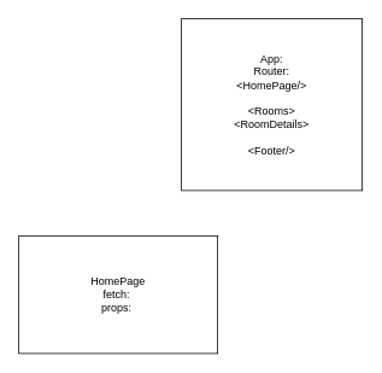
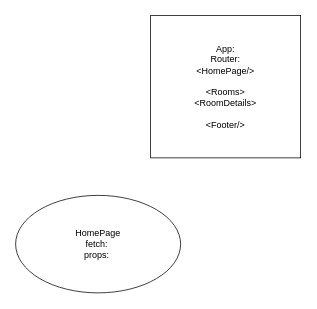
- <mxCell id="2" value="HomePage&lt;br&gt;fetch:&amp;nbsp;&lt;br&gt;props:&amp;nbsp;&lt;br&gt;" style="whiteSpace=wrap;html=1;" vertex="1" parent="1"><mxGeometry x="20" y="260" width="220" height="130" as="geometry" /></mxCell>
+ <mxCell id="2" value="HomePage&lt;br&gt;fetch:&amp;nbsp;&lt;br&gt;props:&amp;nbsp;&lt;br&gt;" style="ellipse;whiteSpace=wrap;html=1;" vertex="1" parent="1"><mxGeometry x="20" y="260" width="220" height="130" as="geometry" /></mxCell>
